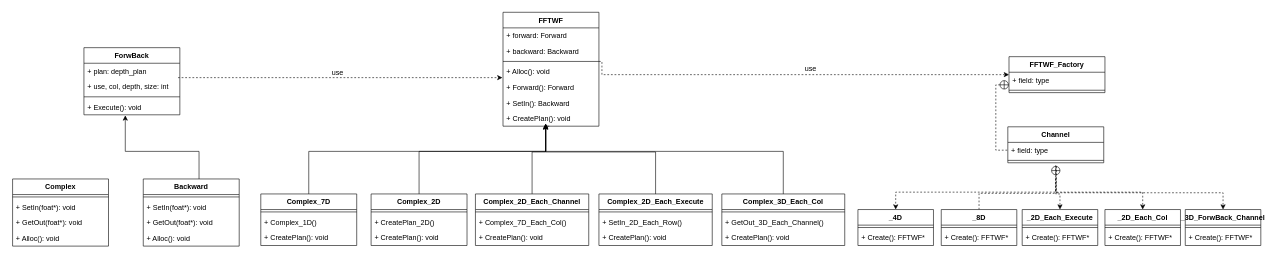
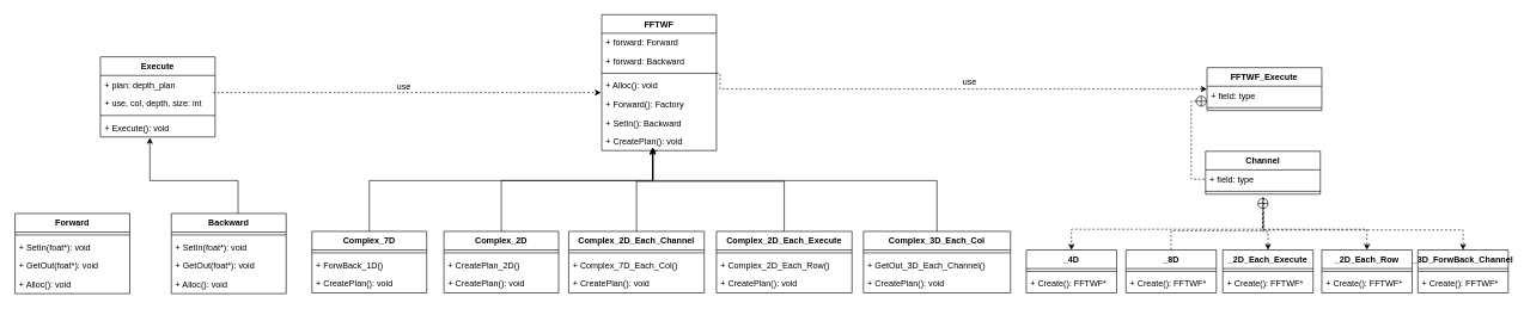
- <mxCell id="20" value="+ backward: Backward" style="text;strokeColor=none;fillColor=none;align=left;verticalAlign=top;spacingLeft=4;spacingRight=4;overflow=hidden;rotatable=0;points=[[0,0.5],[1,0.5]];portConstraint=eastwest;" vertex="1" parent="18"><mxGeometry y="52" width="160" height="26" as="geometry" /></mxCell>
+ <mxCell id="20" value="+ forward: Backward" style="text;strokeColor=none;fillColor=none;align=left;verticalAlign=top;spacingLeft=4;spacingRight=4;overflow=hidden;rotatable=0;points=[[0,0.5],[1,0.5]];portConstraint=eastwest;" vertex="1" parent="18"><mxGeometry y="52" width="160" height="26" as="geometry" /></mxCell>
- <mxCell id="2" value="ForwBack" style="swimlane;fontStyle=1;align=center;verticalAlign=top;childLayout=stackLayout;horizontal=1;startSize=26;horizontalStack=0;resizeParent=1;resizeParentMax=0;resizeLast=0;collapsible=1;marginBottom=0;" parent="1" vertex="1"><mxGeometry x="139" y="79" width="160" height="112" as="geometry" /></mxCell>
+ <mxCell id="2" value="Execute" style="swimlane;fontStyle=1;align=center;verticalAlign=top;childLayout=stackLayout;horizontal=1;startSize=26;horizontalStack=0;resizeParent=1;resizeParentMax=0;resizeLast=0;collapsible=1;marginBottom=0;" parent="1" vertex="1"><mxGeometry x="139" y="79" width="160" height="112" as="geometry" /></mxCell>
- <mxCell id="46" value="FFTWF_Factory" style="swimlane;fontStyle=1;align=center;verticalAlign=top;childLayout=stackLayout;horizontal=1;startSize=26;horizontalStack=0;resizeParent=1;resizeParentMax=0;resizeLast=0;collapsible=1;marginBottom=0;" parent="1" vertex="1"><mxGeometry x="1682" y="94" width="160" height="60" as="geometry" /></mxCell>
+ <mxCell id="46" value="FFTWF_Execute" style="swimlane;fontStyle=1;align=center;verticalAlign=top;childLayout=stackLayout;horizontal=1;startSize=26;horizontalStack=0;resizeParent=1;resizeParentMax=0;resizeLast=0;collapsible=1;marginBottom=0;" parent="1" vertex="1"><mxGeometry x="1682" y="94" width="160" height="60" as="geometry" /></mxCell>
- <mxCell id="23" value="+ Forward(): Forward" style="text;strokeColor=none;fillColor=none;align=left;verticalAlign=top;spacingLeft=4;spacingRight=4;overflow=hidden;rotatable=0;points=[[0,0.5],[1,0.5]];portConstraint=eastwest;" vertex="1" parent="18"><mxGeometry y="112" width="160" height="26" as="geometry" /></mxCell>
+ <mxCell id="23" value="+ Forward(): Factory" style="text;strokeColor=none;fillColor=none;align=left;verticalAlign=top;spacingLeft=4;spacingRight=4;overflow=hidden;rotatable=0;points=[[0,0.5],[1,0.5]];portConstraint=eastwest;" vertex="1" parent="18"><mxGeometry y="112" width="160" height="26" as="geometry" /></mxCell>
- <mxCell id="7" value="Complex" style="swimlane;fontStyle=1;align=center;verticalAlign=top;childLayout=stackLayout;horizontal=1;startSize=26;horizontalStack=0;resizeParent=1;resizeParentMax=0;resizeLast=0;collapsible=1;marginBottom=0;" parent="1" vertex="1"><mxGeometry x="20" y="298" width="160" height="112" as="geometry" /></mxCell>
+ <mxCell id="7" value="Forward" style="swimlane;fontStyle=1;align=center;verticalAlign=top;childLayout=stackLayout;horizontal=1;startSize=26;horizontalStack=0;resizeParent=1;resizeParentMax=0;resizeLast=0;collapsible=1;marginBottom=0;" parent="1" vertex="1"><mxGeometry x="20" y="298" width="160" height="112" as="geometry" /></mxCell>
- <mxCell id="64" value="_2D_Each_Col" style="swimlane;fontStyle=1;align=center;verticalAlign=top;childLayout=stackLayout;horizontal=1;startSize=26;horizontalStack=0;resizeParent=1;resizeParentMax=0;resizeLast=0;collapsible=1;marginBottom=0;" parent="1" vertex="1"><mxGeometry x="1842" y="349" width="126" height="60" as="geometry" /></mxCell>
+ <mxCell id="64" value="_2D_Each_Row" style="swimlane;fontStyle=1;align=center;verticalAlign=top;childLayout=stackLayout;horizontal=1;startSize=26;horizontalStack=0;resizeParent=1;resizeParentMax=0;resizeLast=0;collapsible=1;marginBottom=0;" parent="1" vertex="1"><mxGeometry x="1842" y="349" width="126" height="60" as="geometry" /></mxCell>
- <mxCell id="29" value="+ Complex_1D()" style="text;strokeColor=none;fillColor=none;align=left;verticalAlign=top;spacingLeft=4;spacingRight=4;overflow=hidden;rotatable=0;points=[[0,0.5],[1,0.5]];portConstraint=eastwest;" parent="27" vertex="1"><mxGeometry y="34" width="160" height="26" as="geometry" /></mxCell>
+ <mxCell id="29" value="+ ForwBack_1D()" style="text;strokeColor=none;fillColor=none;align=left;verticalAlign=top;spacingLeft=4;spacingRight=4;overflow=hidden;rotatable=0;points=[[0,0.5],[1,0.5]];portConstraint=eastwest;" parent="27" vertex="1"><mxGeometry y="34" width="160" height="26" as="geometry" /></mxCell>
- <mxCell id="39" value="+ SetIn_2D_Each_Row()" style="text;strokeColor=none;fillColor=none;align=left;verticalAlign=top;spacingLeft=4;spacingRight=4;overflow=hidden;rotatable=0;points=[[0,0.5],[1,0.5]];portConstraint=eastwest;" vertex="1" parent="37"><mxGeometry y="34" width="189" height="26" as="geometry" /></mxCell>
+ <mxCell id="39" value="+ Complex_2D_Each_Row()" style="text;strokeColor=none;fillColor=none;align=left;verticalAlign=top;spacingLeft=4;spacingRight=4;overflow=hidden;rotatable=0;points=[[0,0.5],[1,0.5]];portConstraint=eastwest;" vertex="1" parent="37"><mxGeometry y="34" width="189" height="26" as="geometry" /></mxCell>
